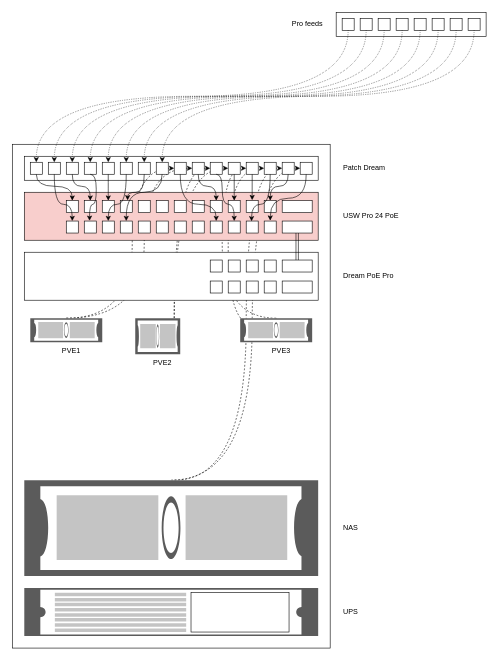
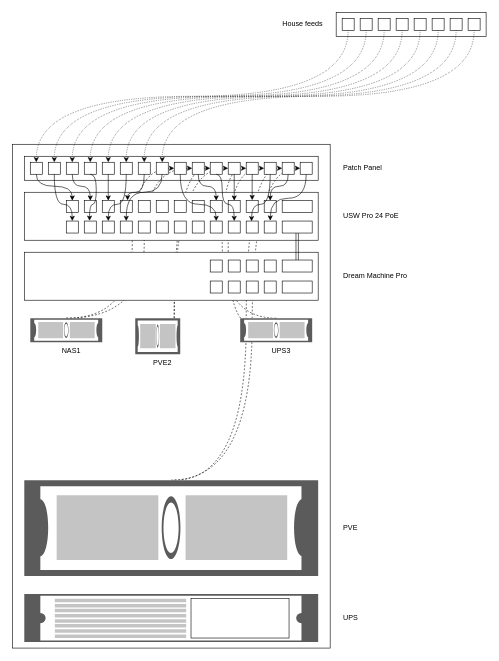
- <mxCell id="12" value="Pro feeds" style="rounded=0;whiteSpace=wrap;html=1;labelPosition=left;verticalLabelPosition=middle;align=right;verticalAlign=middle;spacingLeft=0;spacingRight=20;" parent="1" vertex="1"><mxGeometry x="560" width="250" height="40" as="geometry" y="20" /></mxCell>
+ <mxCell id="12" value="House feeds" style="rounded=0;whiteSpace=wrap;html=1;labelPosition=left;verticalLabelPosition=middle;align=right;verticalAlign=middle;spacingLeft=0;spacingRight=20;" parent="1" vertex="1"><mxGeometry x="560" width="250" height="40" as="geometry" y="20" /></mxCell>
- <mxCell id="3" value="Patch Dream" style="rounded=0;whiteSpace=wrap;html=1;labelPosition=right;verticalLabelPosition=middle;align=left;verticalAlign=middle;spacingLeft=40;" parent="1" vertex="1"><mxGeometry x="40" y="260" width="490" height="40" as="geometry" /></mxCell>
+ <mxCell id="3" value="Patch Panel" style="rounded=0;whiteSpace=wrap;html=1;labelPosition=right;verticalLabelPosition=middle;align=left;verticalAlign=middle;spacingLeft=40;" parent="1" vertex="1"><mxGeometry x="40" y="260" width="490" height="40" as="geometry" /></mxCell>
- <mxCell id="38" value="&lt;div&gt;&lt;span data-uic-variant=&quot;body-primary&quot; data-uic-component=&quot;Text&quot; class=&quot;text__5SYcKyJX text-dark__5SYcKyJX size-medium__5SYcKyJX color-text-1__5SYcKyJX weight-bold__5SYcKyJX&quot;&gt;USW Pro 24 PoE&lt;/span&gt;&lt;/div&gt;" style="rounded=0;whiteSpace=wrap;html=1;verticalAlign=middle;horizontal=1;labelPosition=right;verticalLabelPosition=middle;align=left;spacingLeft=40;fillColor=#f8cecc;" parent="1" vertex="1"><mxGeometry x="40" y="320" width="490" height="80" as="geometry" /></mxCell>
+ <mxCell id="38" value="&lt;div&gt;&lt;span data-uic-variant=&quot;body-primary&quot; data-uic-component=&quot;Text&quot; class=&quot;text__5SYcKyJX text-dark__5SYcKyJX size-medium__5SYcKyJX color-text-1__5SYcKyJX weight-bold__5SYcKyJX&quot;&gt;USW Pro 24 PoE&lt;/span&gt;&lt;/div&gt;" style="rounded=0;whiteSpace=wrap;html=1;verticalAlign=middle;horizontal=1;labelPosition=right;verticalLabelPosition=middle;align=left;spacingLeft=40;" parent="1" vertex="1"><mxGeometry x="40" y="320" width="490" height="80" as="geometry" /></mxCell>
- <mxCell id="65" value="Dream PoE Pro" style="rounded=0;whiteSpace=wrap;html=1;labelPosition=right;verticalLabelPosition=middle;align=left;verticalAlign=middle;spacingLeft=40;" parent="1" vertex="1"><mxGeometry x="40" y="420" width="490" height="80" as="geometry" /></mxCell>
+ <mxCell id="65" value="Dream Machine Pro" style="rounded=0;whiteSpace=wrap;html=1;labelPosition=right;verticalLabelPosition=middle;align=left;verticalAlign=middle;spacingLeft=40;" parent="1" vertex="1"><mxGeometry x="40" y="420" width="490" height="80" as="geometry" /></mxCell>
- <mxCell id="76" value="PVE1" style="strokeColor=#666666;html=1;labelPosition=center;align=center;spacingLeft=15;shadow=0;dashed=0;outlineConnect=0;shape=mxgraph.rack.general.1u_rack_server;verticalLabelPosition=bottom;verticalAlign=top;" parent="1" vertex="1"><mxGeometry x="50" y="530" width="120" height="40" as="geometry" /></mxCell>
+ <mxCell id="76" value="NAS1" style="strokeColor=#666666;html=1;labelPosition=center;align=center;spacingLeft=15;shadow=0;dashed=0;outlineConnect=0;shape=mxgraph.rack.general.1u_rack_server;verticalLabelPosition=bottom;verticalAlign=top;" parent="1" vertex="1"><mxGeometry x="50" y="530" width="120" height="40" as="geometry" /></mxCell>
- <mxCell id="77" value="PVE3" style="strokeColor=#666666;html=1;labelPosition=center;align=center;spacingLeft=15;shadow=0;dashed=0;outlineConnect=0;shape=mxgraph.rack.general.1u_rack_server;verticalLabelPosition=bottom;verticalAlign=top;" parent="1" vertex="1"><mxGeometry x="400" y="530" width="120" height="40" as="geometry" /></mxCell>
+ <mxCell id="77" value="UPS3" style="strokeColor=#666666;html=1;labelPosition=center;align=center;spacingLeft=15;shadow=0;dashed=0;outlineConnect=0;shape=mxgraph.rack.general.1u_rack_server;verticalLabelPosition=bottom;verticalAlign=top;" parent="1" vertex="1"><mxGeometry x="400" y="530" width="120" height="40" as="geometry" /></mxCell>
- <mxCell id="37" value="NAS" style="strokeColor=#666666;html=1;labelPosition=right;align=left;spacingLeft=40;shadow=0;dashed=0;outlineConnect=0;shape=mxgraph.rack.general.1u_rack_server;" parent="1" vertex="1"><mxGeometry x="40" y="800" width="490" height="160" as="geometry" /></mxCell>
+ <mxCell id="37" value="PVE" style="strokeColor=#666666;html=1;labelPosition=right;align=left;spacingLeft=40;shadow=0;dashed=0;outlineConnect=0;shape=mxgraph.rack.general.1u_rack_server;" parent="1" vertex="1"><mxGeometry x="40" y="800" width="490" height="160" as="geometry" /></mxCell>
- <mxCell id="79" value="UPS" style="shape=mxgraph.rack.apc.apc_smart_ups_1000-3000_va_2u;html=1;labelPosition=right;align=left;spacingLeft=40;dashed=0;shadow=0;fillColor=#ffffff;" parent="1" vertex="1"><mxGeometry x="40" y="980" width="490" height="80" as="geometry" /></mxCell>
+ <mxCell id="79" value="UPS" style="shape=mxgraph.rack.apc.apc_smart_ups_1000-3000_va_2u;html=1;labelPosition=right;align=left;spacingLeft=40;dashed=0;shadow=0;fillColor=#ffffff;" parent="1" vertex="1"><mxGeometry x="40" y="990" width="490" height="80" as="geometry" /></mxCell>
